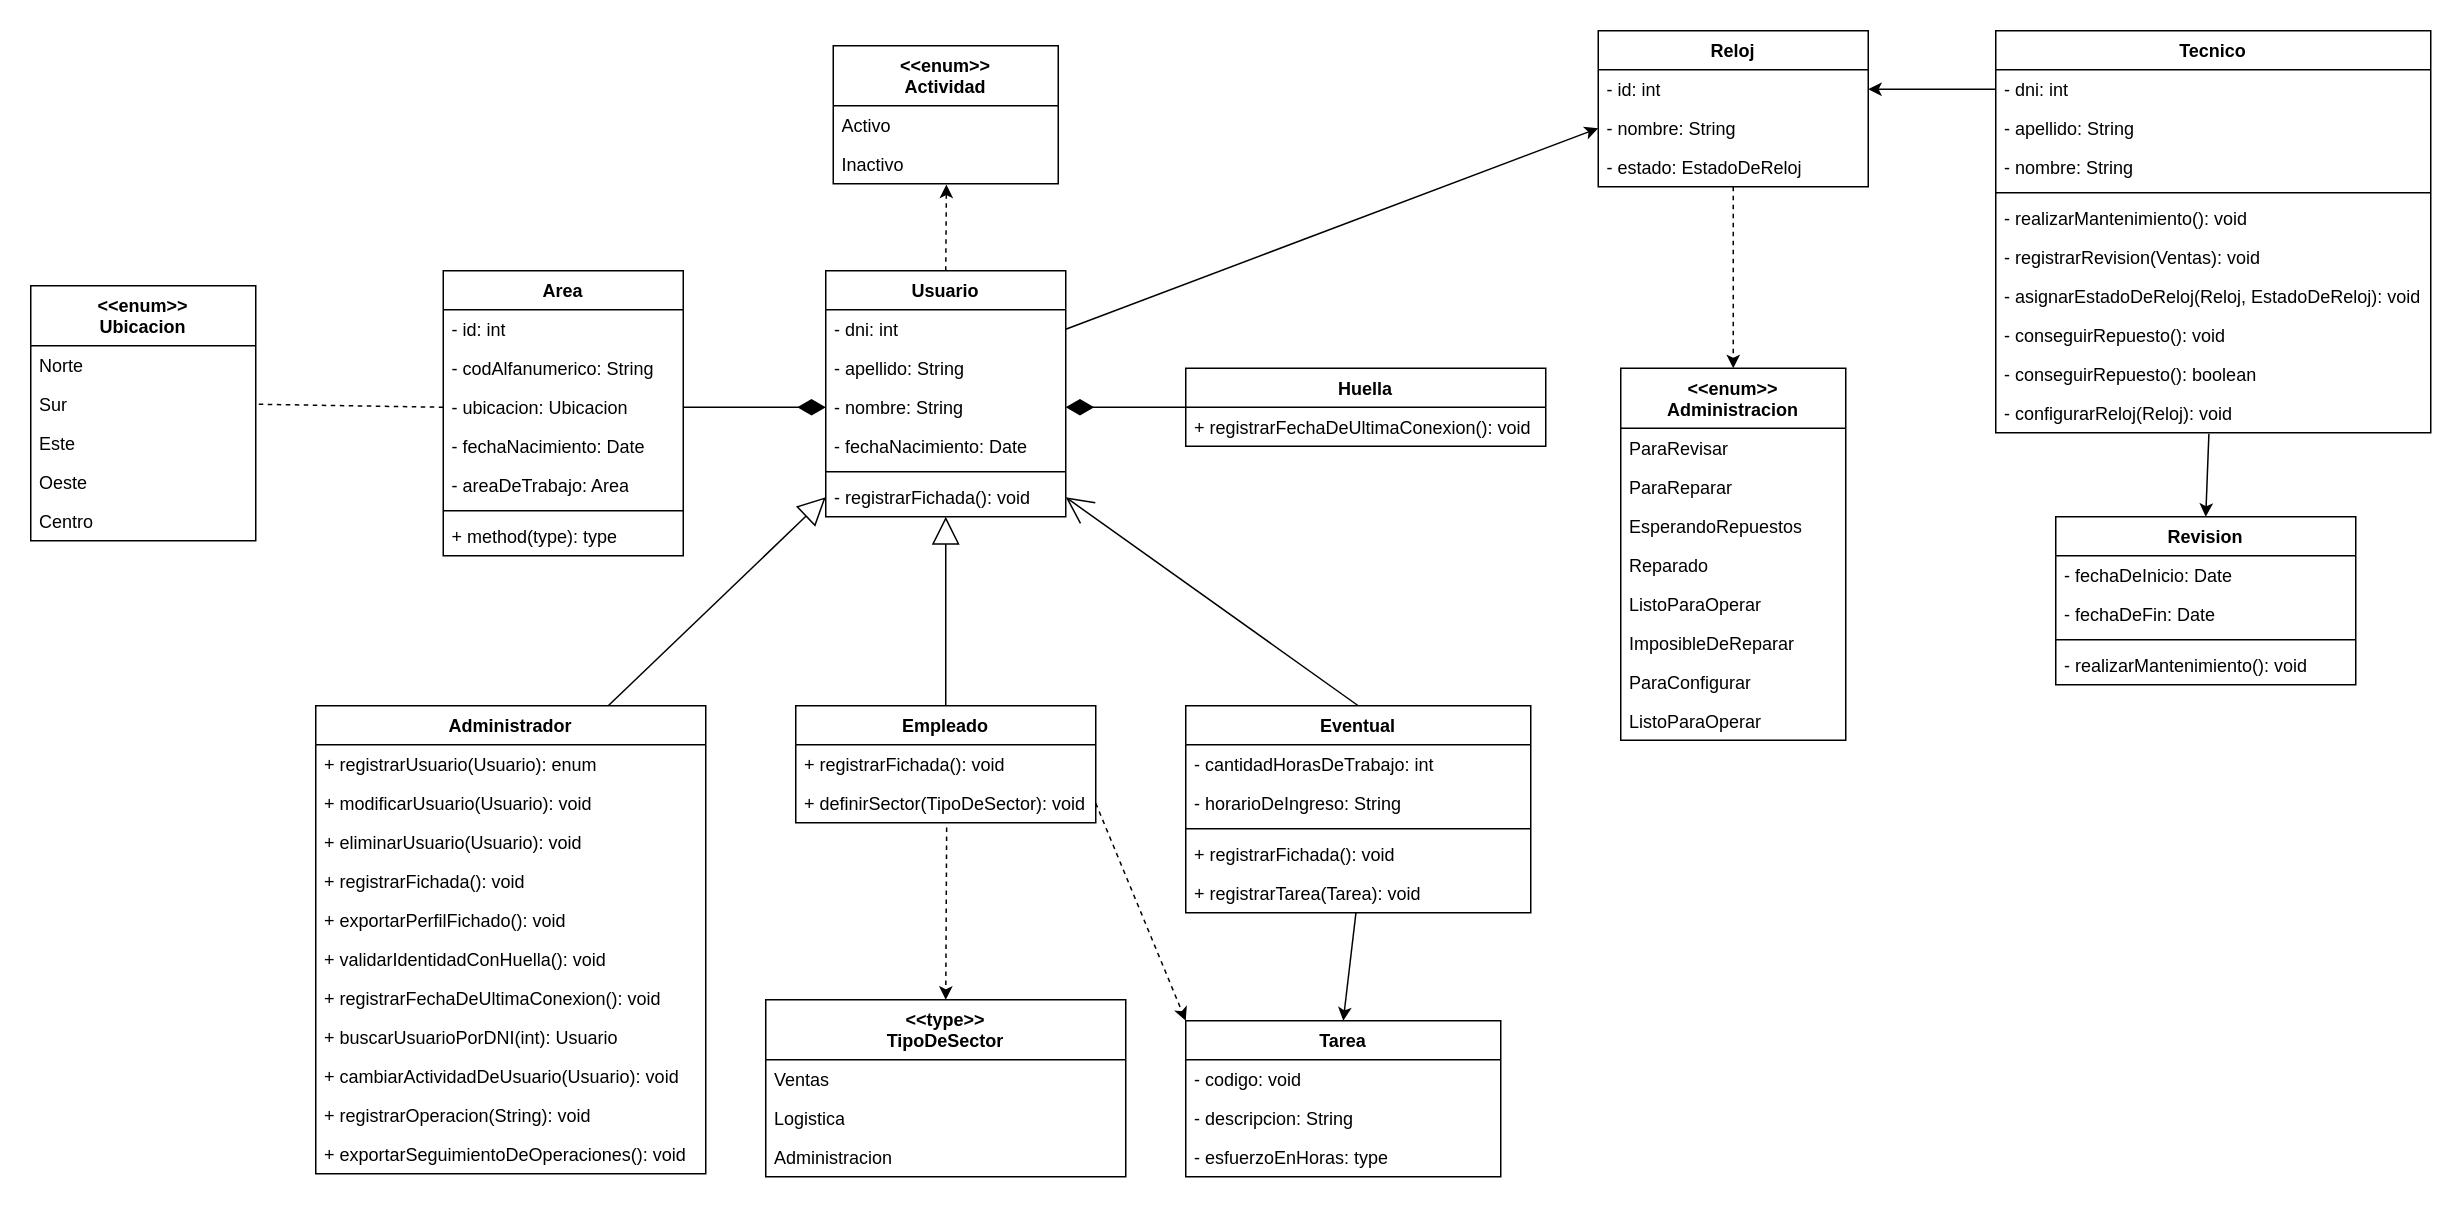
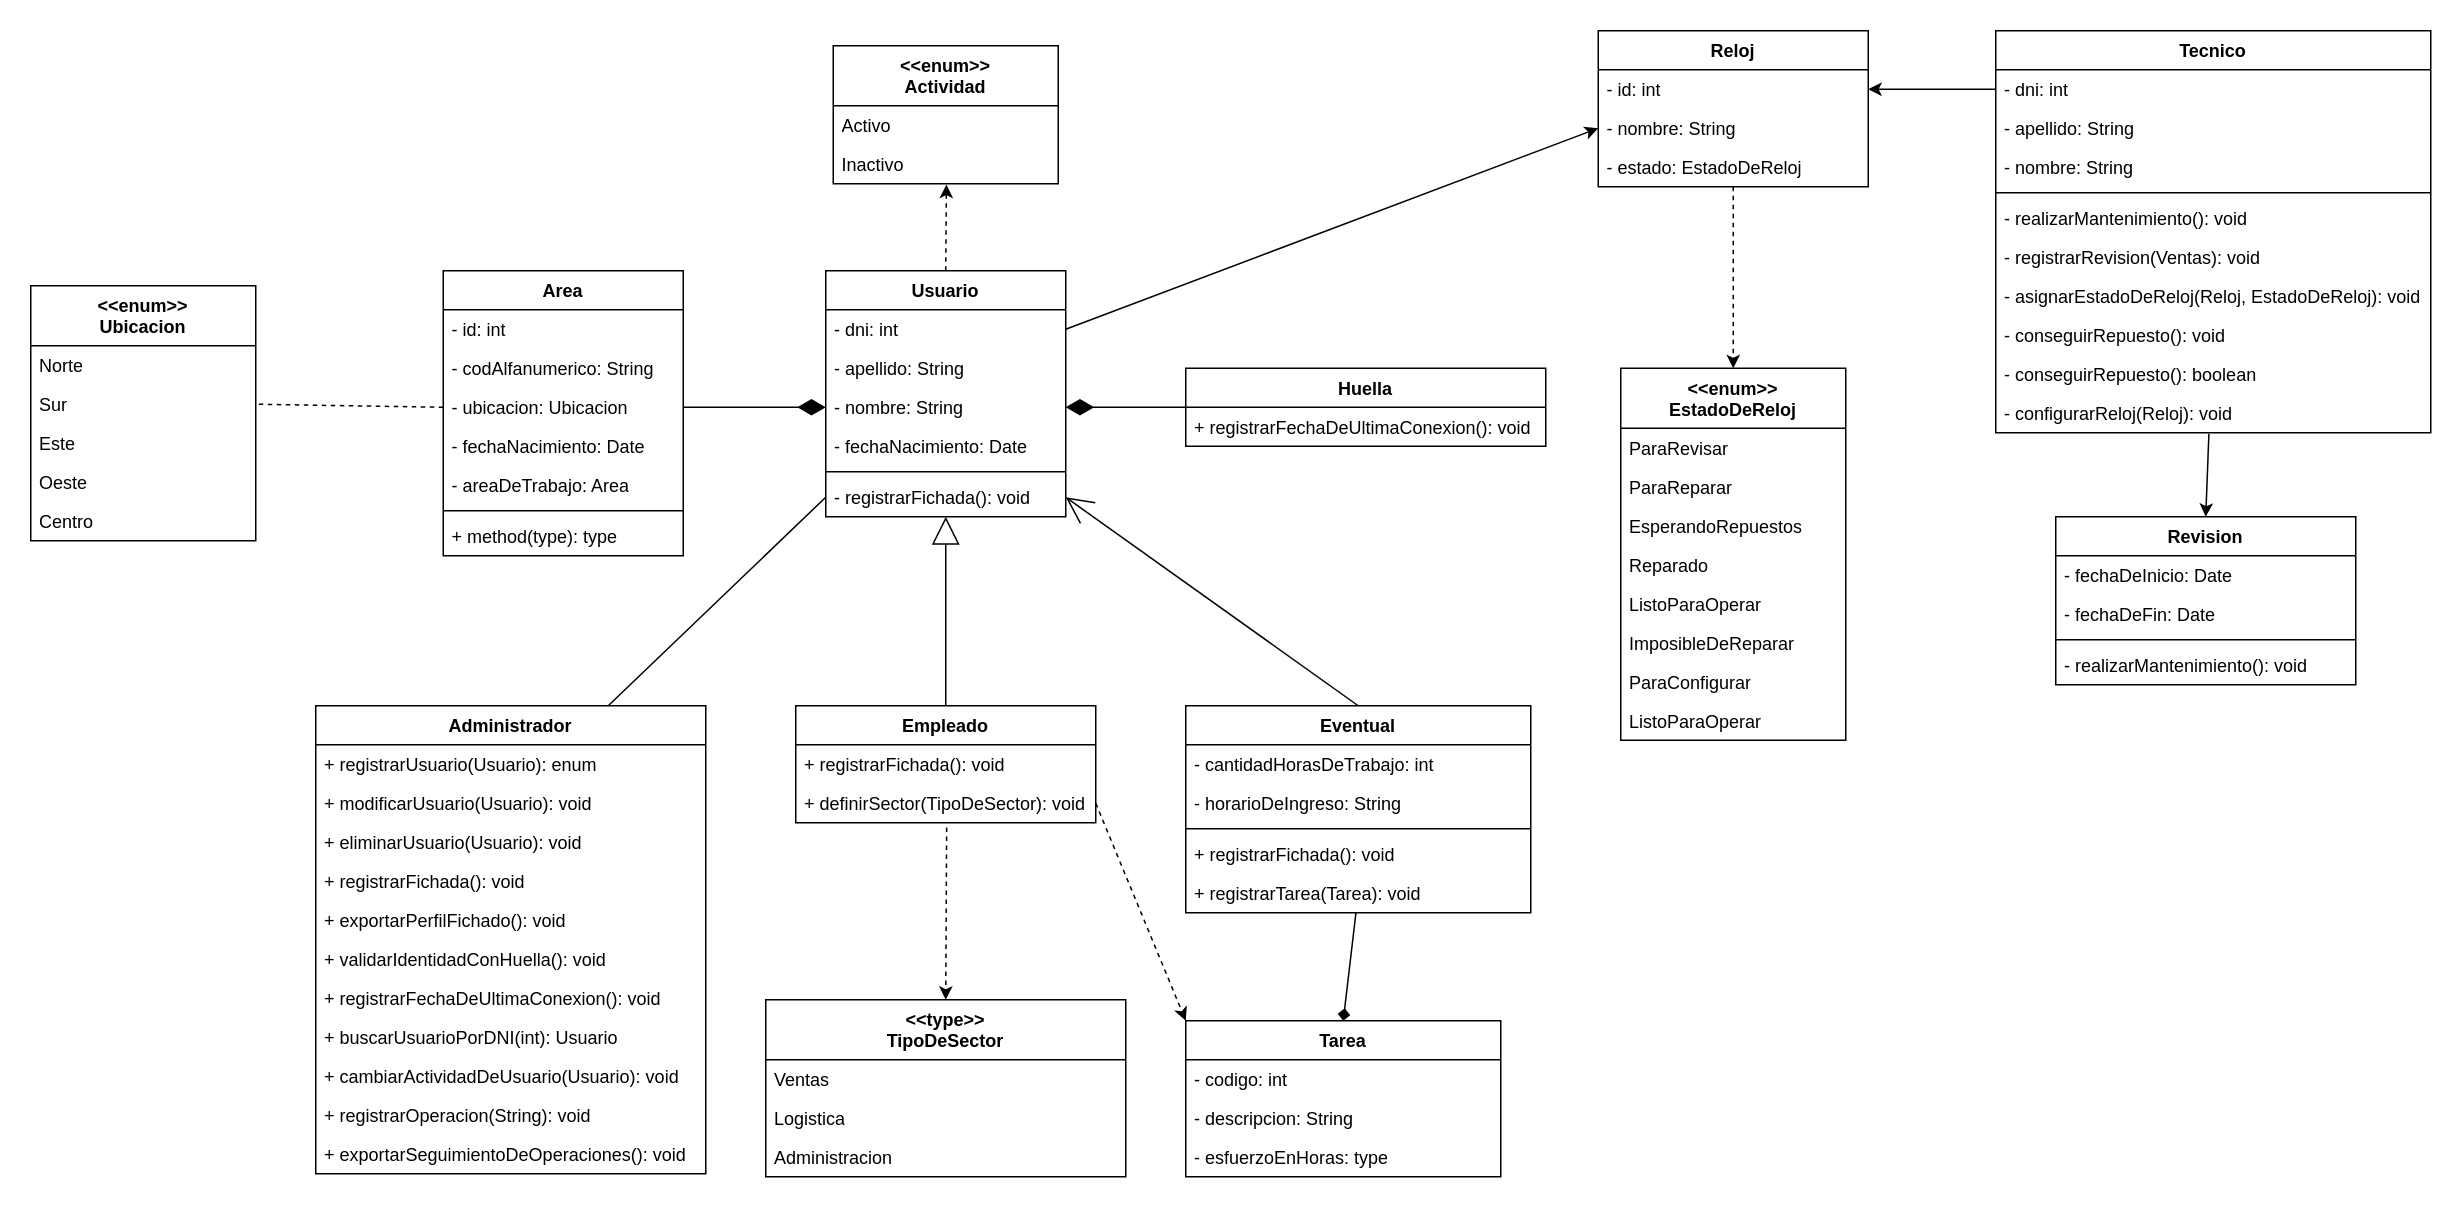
- <mxCell id="67" value="&amp;lt;&amp;lt;enum&amp;gt;&amp;gt;&lt;br&gt;Administracion" style="swimlane;fontStyle=1;align=center;verticalAlign=top;childLayout=stackLayout;horizontal=1;startSize=40;horizontalStack=0;resizeParent=1;resizeParentMax=0;resizeLast=0;collapsible=1;marginBottom=0;whiteSpace=wrap;html=1;" vertex="1" parent="1"><mxGeometry x="1080" y="245" width="150" height="248" as="geometry" /></mxCell>
+ <mxCell id="67" value="&amp;lt;&amp;lt;enum&amp;gt;&amp;gt;&lt;br&gt;EstadoDeReloj" style="swimlane;fontStyle=1;align=center;verticalAlign=top;childLayout=stackLayout;horizontal=1;startSize=40;horizontalStack=0;resizeParent=1;resizeParentMax=0;resizeLast=0;collapsible=1;marginBottom=0;whiteSpace=wrap;html=1;" vertex="1" parent="1"><mxGeometry x="1080" y="245" width="150" height="248" as="geometry" /></mxCell>
- <mxCell id="2" style="edgeStyle=none;rounded=0;orthogonalLoop=1;jettySize=auto;html=1;exitX=0.75;exitY=0;exitDx=0;exitDy=0;entryX=0;entryY=0.5;entryDx=0;entryDy=0;endArrow=block;endFill=0;endSize=16;" edge="1" parent="1" source="3" target="33"><mxGeometry relative="1" as="geometry" /></mxCell>
+ <mxCell id="2" style="edgeStyle=none;rounded=0;orthogonalLoop=1;jettySize=auto;html=1;exitX=0.75;exitY=0;exitDx=0;exitDy=0;entryX=0;entryY=0.5;entryDx=0;entryDy=0;endArrow=none;endFill=0;endSize=16;" edge="1" parent="1" source="3" target="33"><mxGeometry relative="1" as="geometry" /></mxCell>
- <mxCell id="96" style="edgeStyle=none;rounded=0;orthogonalLoop=1;jettySize=auto;html=1;entryX=0.5;entryY=0;entryDx=0;entryDy=0;" edge="1" parent="1" source="25" target="41"><mxGeometry relative="1" as="geometry" /></mxCell>
+ <mxCell id="96" style="edgeStyle=none;rounded=0;orthogonalLoop=1;jettySize=auto;html=1;entryX=0.5;entryY=0;entryDx=0;entryDy=0;endArrow=diamond;" edge="1" parent="1" source="25" target="41"><mxGeometry relative="1" as="geometry" /></mxCell>
- <mxCell id="42" value="- codigo: void" style="text;strokeColor=none;fillColor=none;align=left;verticalAlign=top;spacingLeft=4;spacingRight=4;overflow=hidden;rotatable=0;points=[[0,0.5],[1,0.5]];portConstraint=eastwest;whiteSpace=wrap;html=1;" vertex="1" parent="41"><mxGeometry y="26" width="210" height="26" as="geometry" /></mxCell>
+ <mxCell id="42" value="- codigo: int" style="text;strokeColor=none;fillColor=none;align=left;verticalAlign=top;spacingLeft=4;spacingRight=4;overflow=hidden;rotatable=0;points=[[0,0.5],[1,0.5]];portConstraint=eastwest;whiteSpace=wrap;html=1;" vertex="1" parent="41"><mxGeometry y="26" width="210" height="26" as="geometry" /></mxCell>
